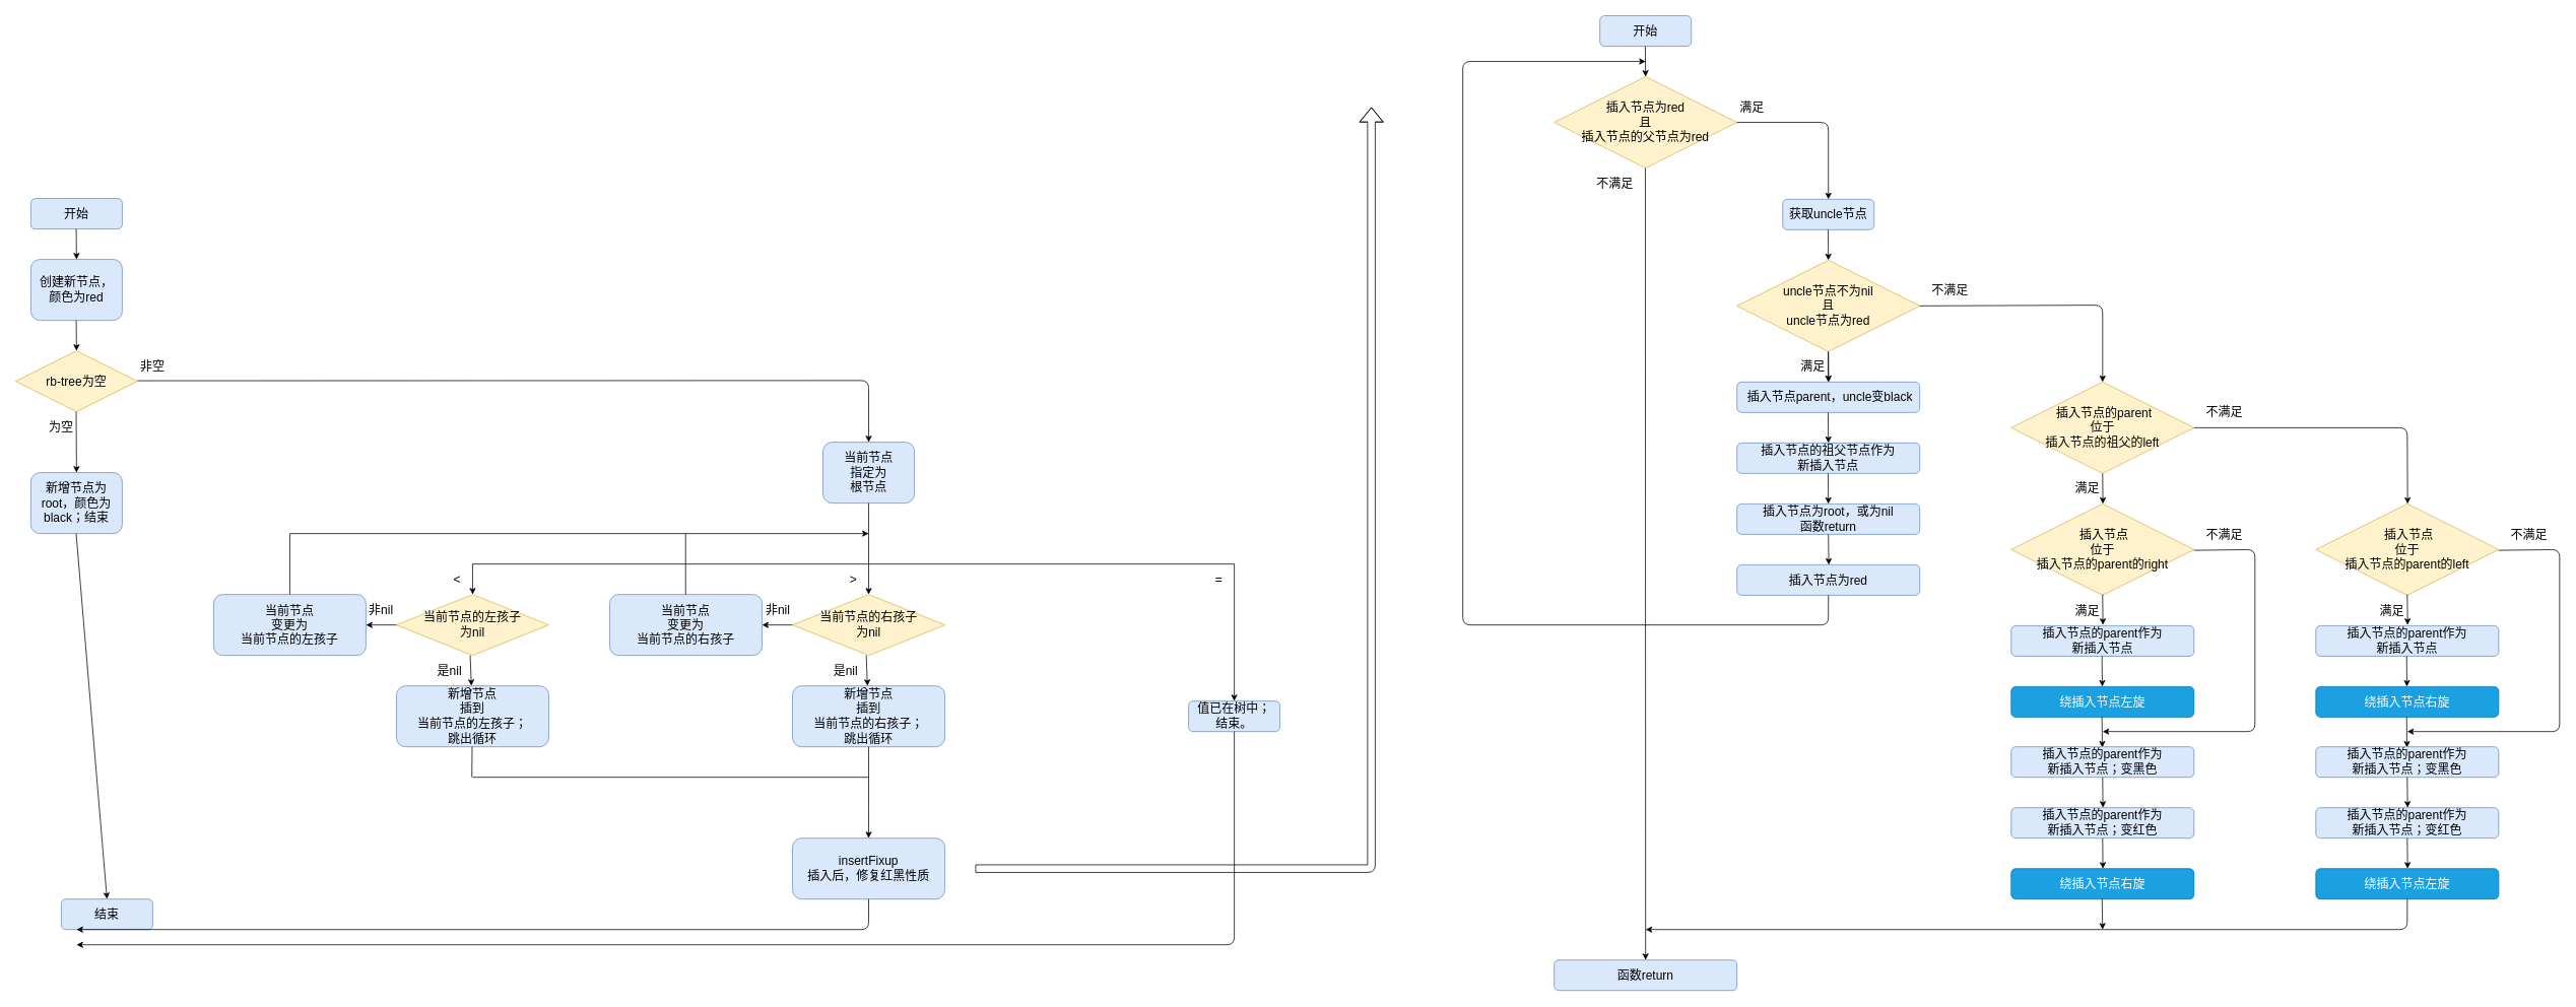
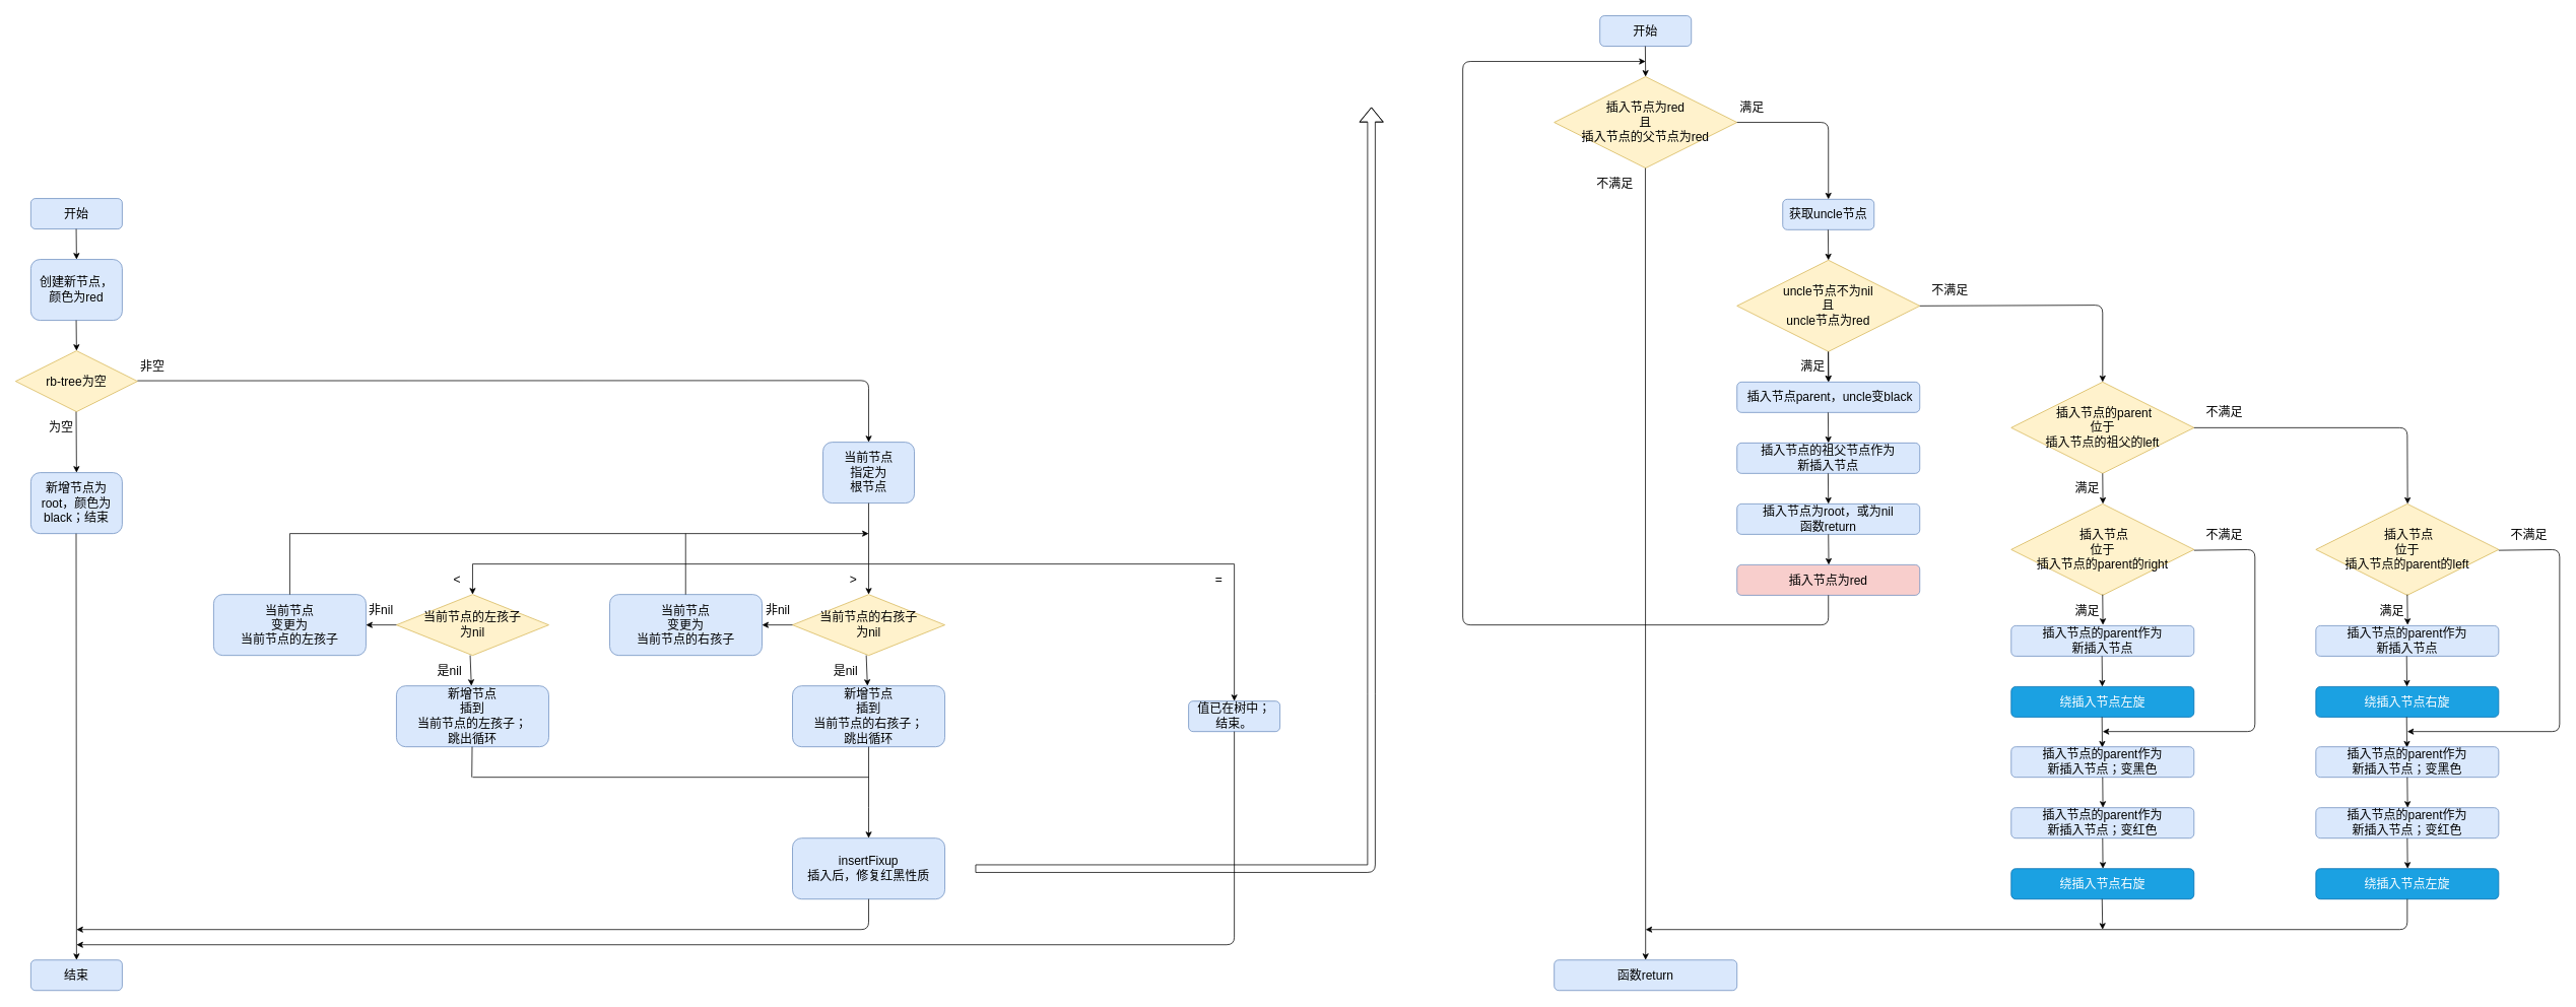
- <mxCell id="63" value="&lt;font style=&quot;font-size: 16px&quot;&gt;插入节点为red&lt;/font&gt;" style="rounded=1;whiteSpace=wrap;html=1;fillColor=#dae8fc;strokeColor=#6c8ebf;" parent="1" vertex="1"><mxGeometry x="2280" y="741" width="240" height="40" as="geometry" /></mxCell>
+ <mxCell id="63" value="&lt;font style=&quot;font-size: 16px&quot;&gt;插入节点为red&lt;/font&gt;" style="rounded=1;whiteSpace=wrap;html=1;fillColor=#f8cecc;strokeColor=#6c8ebf;" parent="1" vertex="1"><mxGeometry x="2280" y="741" width="240" height="40" as="geometry" /></mxCell>
- <mxCell id="3" value="&lt;font style=&quot;font-size: 16px&quot;&gt;结束&lt;/font&gt;" style="rounded=1;whiteSpace=wrap;html=1;fillColor=#dae8fc;strokeColor=#6c8ebf;" parent="1" vertex="1"><mxGeometry x="80" y="1180" width="120" height="40" as="geometry" /></mxCell>
+ <mxCell id="3" value="&lt;font style=&quot;font-size: 16px&quot;&gt;结束&lt;/font&gt;" style="rounded=1;whiteSpace=wrap;html=1;fillColor=#dae8fc;strokeColor=#6c8ebf;" parent="1" vertex="1"><mxGeometry x="40" y="1260" width="120" height="40" as="geometry" /></mxCell>
